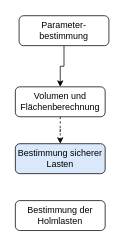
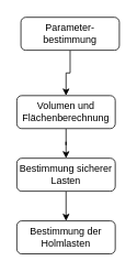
- <mxCell id="4" style="edgeStyle=orthogonalEdgeStyle;rounded=0;orthogonalLoop=1;jettySize=auto;html=1;exitX=0.5;exitY=1;exitDx=0;exitDy=0;dashed=1;" edge="1" parent="1" source="5" target="7"><mxGeometry relative="1" as="geometry" /></mxCell>
+ <mxCell id="4" style="edgeStyle=orthogonalEdgeStyle;rounded=0;orthogonalLoop=1;jettySize=auto;html=1;exitX=0.5;exitY=1;exitDx=0;exitDy=0;" edge="1" parent="1" source="5" target="7"><mxGeometry relative="1" as="geometry" /></mxCell>
- <mxCell id="7" value="Bestimmung sicherer Lasten" style="rounded=1;whiteSpace=wrap;html=1;fontSize=12;glass=0;strokeWidth=1;shadow=0;fillColor=#dae8fc;" vertex="1" parent="1"><mxGeometry x="20" y="191" width="120" height="40" as="geometry" /></mxCell>
+ <mxCell id="7" value="Bestimmung sicherer Lasten" style="rounded=1;whiteSpace=wrap;html=1;fontSize=12;glass=0;strokeWidth=1;shadow=0;" vertex="1" parent="1"><mxGeometry x="20" y="191" width="120" height="40" as="geometry" /></mxCell>
+ <mxCell id="6" style="edgeStyle=orthogonalEdgeStyle;rounded=0;orthogonalLoop=1;jettySize=auto;html=1;exitX=0.5;exitY=1;exitDx=0;exitDy=0;entryX=0.5;entryY=0;entryDx=0;entryDy=0;" edge="1" parent="1" source="7" target="8"><mxGeometry relative="1" as="geometry" /></mxCell>
